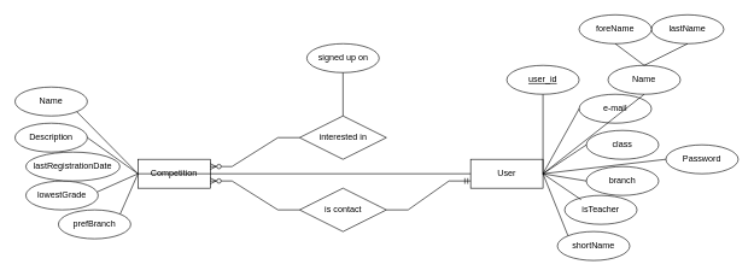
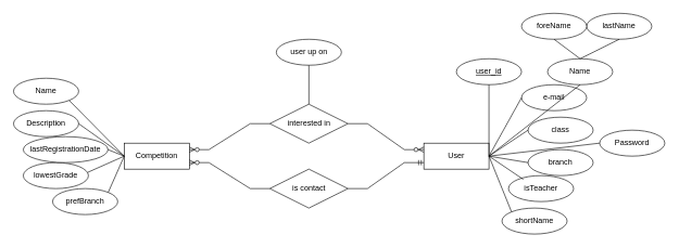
- <mxCell id="41" value="signed up on" style="ellipse;whiteSpace=wrap;html=1;align=center;" vertex="1" parent="1"><mxGeometry x="423.5" y="60" width="100" height="40" as="geometry" /></mxCell>
+ <mxCell id="41" value="user up on" style="ellipse;whiteSpace=wrap;html=1;align=center;" vertex="1" parent="1"><mxGeometry x="423.5" y="60" width="100" height="40" as="geometry" /></mxCell>
+ <mxCell id="38" value="" style="edgeStyle=entityRelationEdgeStyle;fontSize=12;html=1;endArrow=ERzeroToMany;endFill=1;rounded=0;exitX=1;exitY=0.5;exitDx=0;exitDy=0;entryX=0;entryY=0.25;entryDx=0;entryDy=0;" edge="1" parent="1" source="33" target="2"><mxGeometry width="100" height="100" relative="1" as="geometry"><mxPoint x="500" y="380" as="sourcePoint" /><mxPoint x="600" y="280" as="targetPoint" /></mxGeometry></mxCell>
- <mxCell id="11" value="" style="endArrow=none;html=1;rounded=0;exitX=0;exitY=0.5;exitDx=0;exitDy=0;" edge="1" parent="1" source="3" target="2"><mxGeometry relative="1" as="geometry"><mxPoint x="340" y="320" as="sourcePoint" /><mxPoint x="500" y="320" as="targetPoint" /></mxGeometry></mxCell>
+ <mxCell id="11" value="" style="endArrow=none;html=1;rounded=0;exitX=0;exitY=0.5;exitDx=0;exitDy=0;entryX=1;entryY=0.5;entryDx=0;entryDy=0;" edge="1" parent="1" source="3" target="6"><mxGeometry relative="1" as="geometry"><mxPoint x="340" y="320" as="sourcePoint" /><mxPoint x="500" y="320" as="targetPoint" /></mxGeometry></mxCell>
